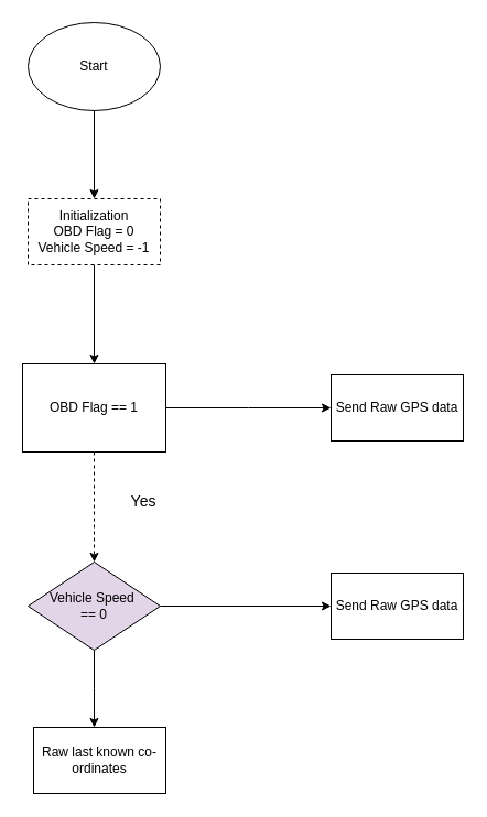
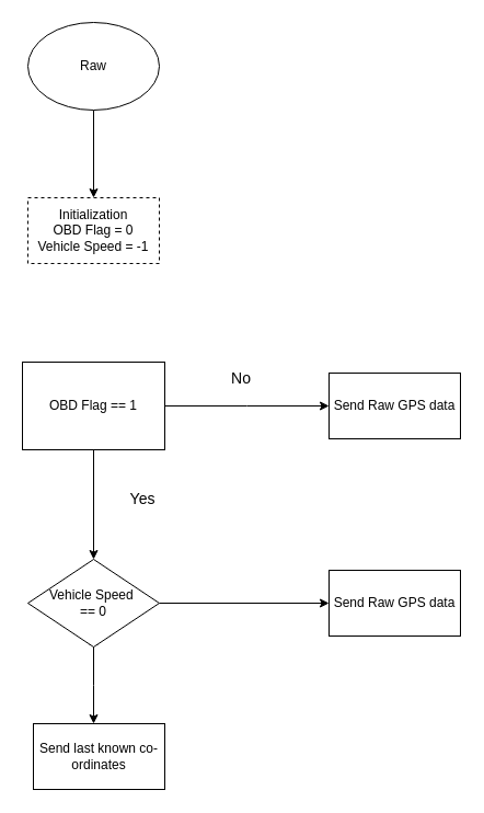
- <mxCell id="14" value="Start" style="ellipse;whiteSpace=wrap;html=1;" vertex="1" parent="1"><mxGeometry x="25" width="120" height="80" as="geometry" y="20" /></mxCell>
+ <mxCell id="14" value="Raw" style="ellipse;whiteSpace=wrap;html=1;" vertex="1" parent="1"><mxGeometry x="25" width="120" height="80" as="geometry" y="20" /></mxCell>
- <mxCell id="15" style="edgeStyle=orthogonalEdgeStyle;rounded=0;orthogonalLoop=1;jettySize=auto;html=1;exitX=0.5;exitY=1;exitDx=0;exitDy=0;entryX=0.5;entryY=0;entryDx=0;entryDy=0;" edge="1" parent="1" source="16" target="4"><mxGeometry relative="1" as="geometry" /></mxCell>
+ <mxCell id="6" value="No" style="text;html=1;align=center;verticalAlign=middle;whiteSpace=wrap;rounded=0;fontSize=14;" vertex="1" parent="1"><mxGeometry x="190" y="320" width="60" height="50" as="geometry" /></mxCell>
- <mxCell id="3" style="edgeStyle=orthogonalEdgeStyle;rounded=0;orthogonalLoop=1;jettySize=auto;html=1;exitX=0.5;exitY=1;exitDx=0;exitDy=0;entryX=0.5;entryY=0;entryDx=0;entryDy=0;dashed=1;" edge="1" parent="1" source="4" target="12"><mxGeometry relative="1" as="geometry" /></mxCell>
+ <mxCell id="3" style="edgeStyle=orthogonalEdgeStyle;rounded=0;orthogonalLoop=1;jettySize=auto;html=1;exitX=0.5;exitY=1;exitDx=0;exitDy=0;entryX=0.5;entryY=0;entryDx=0;entryDy=0;" edge="1" parent="1" source="4" target="12"><mxGeometry relative="1" as="geometry" /></mxCell>
- <mxCell id="12" value="Vehicle Speed&amp;nbsp;&lt;div&gt;== 0&lt;/div&gt;" style="rhombus;whiteSpace=wrap;html=1;fillColor=#e1d5e7;" vertex="1" parent="1"><mxGeometry x="25" y="510" width="120" height="80" as="geometry" /></mxCell>
+ <mxCell id="12" value="Vehicle Speed&amp;nbsp;&lt;div&gt;== 0&lt;/div&gt;" style="rhombus;whiteSpace=wrap;html=1;" vertex="1" parent="1"><mxGeometry x="25" y="510" width="120" height="80" as="geometry" /></mxCell>
- <mxCell id="9" value="Raw last known co-ordinates" style="rounded=0;whiteSpace=wrap;html=1;" vertex="1" parent="1"><mxGeometry x="30" y="660" width="120" height="60" as="geometry" /></mxCell>
+ <mxCell id="9" value="Send last known co-ordinates" style="rounded=0;whiteSpace=wrap;html=1;" vertex="1" parent="1"><mxGeometry x="30" y="660" width="120" height="60" as="geometry" /></mxCell>
